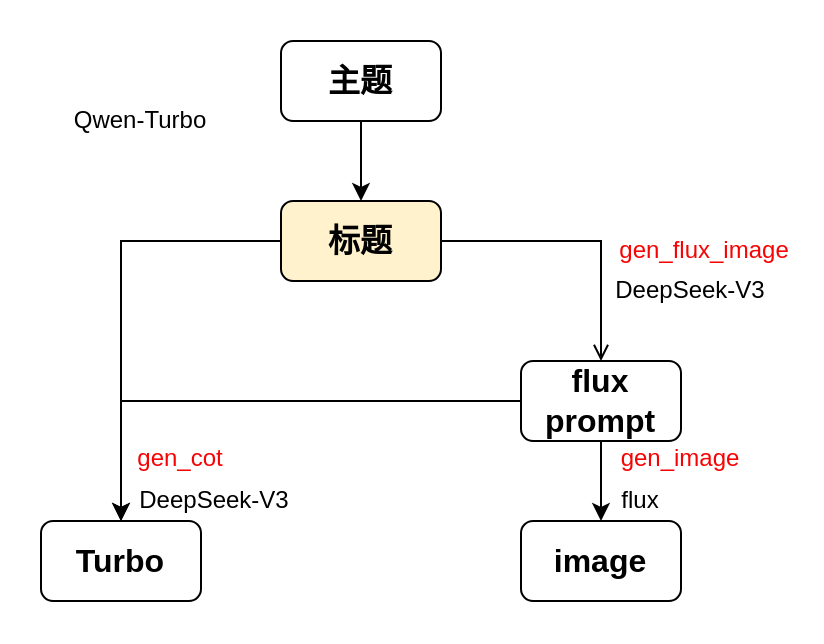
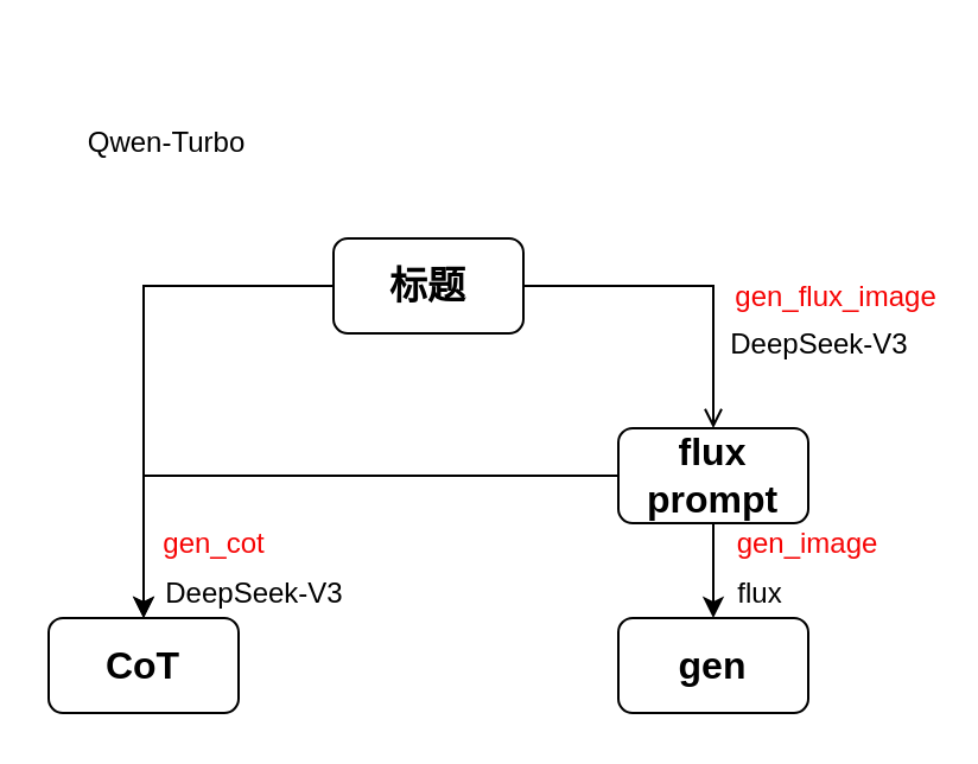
- <mxCell id="3" value="&lt;font style=&quot;font-size: 16px;&quot;&gt;&lt;b&gt;主题&lt;/b&gt;&lt;/font&gt;" style="rounded=1;whiteSpace=wrap;html=1;" parent="1" vertex="1"><mxGeometry x="140" y="20" width="80" height="40" as="geometry" /></mxCell>
- <mxCell id="2" value="" style="edgeStyle=orthogonalEdgeStyle;rounded=0;orthogonalLoop=1;jettySize=auto;html=1;" parent="1" source="3" target="6" edge="1"><mxGeometry relative="1" as="geometry" /></mxCell>
- <mxCell id="6" value="&lt;font style=&quot;font-size: 16px;&quot;&gt;&lt;b&gt;标题&lt;/b&gt;&lt;/font&gt;" style="rounded=1;whiteSpace=wrap;html=1;fillColor=#fff2cc;" parent="1" vertex="1"><mxGeometry x="140" y="100" width="80" height="40" as="geometry" /></mxCell>
+ <mxCell id="6" value="&lt;font style=&quot;font-size: 16px;&quot;&gt;&lt;b&gt;标题&lt;/b&gt;&lt;/font&gt;" style="rounded=1;whiteSpace=wrap;html=1;" parent="1" vertex="1"><mxGeometry x="140" y="100" width="80" height="40" as="geometry" /></mxCell>
- <mxCell id="11" value="&lt;font style=&quot;font-size: 16px;&quot;&gt;&lt;b&gt;Turbo&lt;/b&gt;&lt;/font&gt;" style="rounded=1;whiteSpace=wrap;html=1;" parent="1" vertex="1"><mxGeometry x="20" y="260" width="80" height="40" as="geometry" /></mxCell>
+ <mxCell id="11" value="&lt;font style=&quot;font-size: 16px;&quot;&gt;&lt;b&gt;CoT&lt;/b&gt;&lt;/font&gt;" style="rounded=1;whiteSpace=wrap;html=1;" parent="1" vertex="1"><mxGeometry x="20" y="260" width="80" height="40" as="geometry" /></mxCell>
- <mxCell id="13" value="&lt;font style=&quot;font-size: 16px;&quot;&gt;&lt;b&gt;image&lt;/b&gt;&lt;/font&gt;" style="rounded=1;whiteSpace=wrap;html=1;" parent="1" vertex="1"><mxGeometry x="260" y="260" width="80" height="40" as="geometry" /></mxCell>
+ <mxCell id="13" value="&lt;font style=&quot;font-size: 16px;&quot;&gt;&lt;b&gt;gen&lt;/b&gt;&lt;/font&gt;" style="rounded=1;whiteSpace=wrap;html=1;" parent="1" vertex="1"><mxGeometry x="260" y="260" width="80" height="40" as="geometry" /></mxCell>
